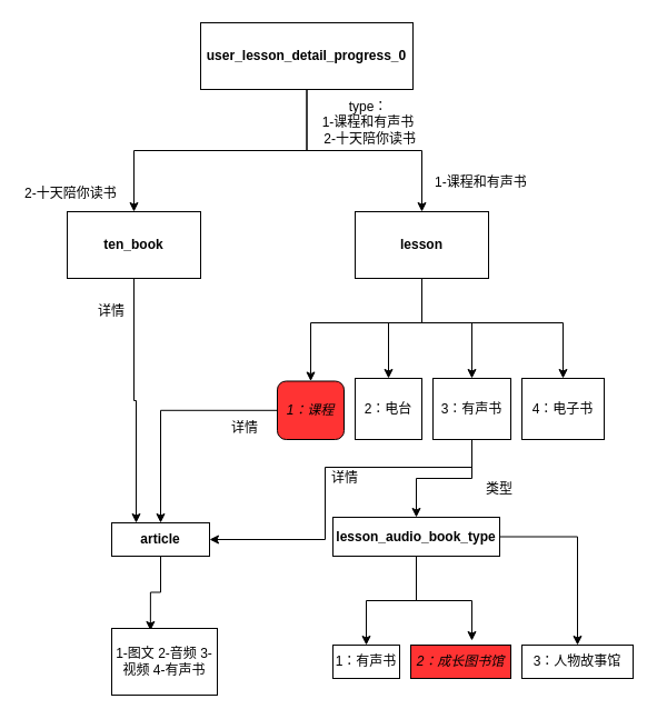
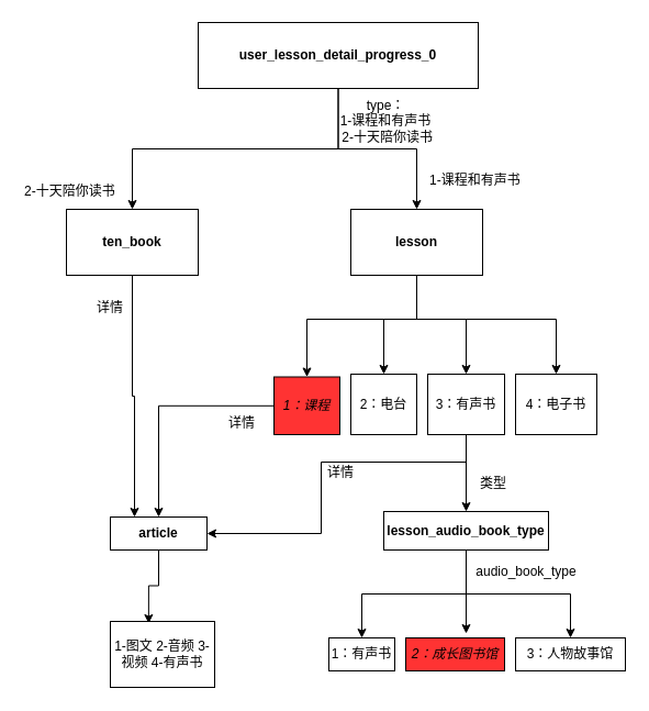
- <mxCell id="32" value="&lt;b&gt;user_lesson_detail_progress_0&lt;/b&gt;" style="rounded=0;whiteSpace=wrap;html=1;" vertex="1" parent="1"><mxGeometry x="180" y="20" width="191" height="60" as="geometry" /></mxCell>
+ <mxCell id="32" value="&lt;b&gt;user_lesson_detail_progress_0&lt;/b&gt;" style="rounded=0;whiteSpace=wrap;html=1;" vertex="1" parent="1"><mxGeometry x="180" y="20" width="255" height="60" as="geometry" /></mxCell>
- <mxCell id="33" value="type：&lt;br&gt;1-课程和有声书&lt;br&gt;&amp;nbsp;2-十天陪你读书" style="text;html=1;strokeColor=none;fillColor=none;align=center;verticalAlign=middle;whiteSpace=wrap;rounded=0;" vertex="1" parent="1"><mxGeometry x="258" y="100" width="146" height="20" as="geometry" /></mxCell>
+ <mxCell id="33" value="type：&lt;br&gt;1-课程和有声书&lt;br&gt;&amp;nbsp;2-十天陪你读书" style="text;html=1;strokeColor=none;fillColor=none;align=center;verticalAlign=middle;whiteSpace=wrap;rounded=0;" vertex="1" parent="1"><mxGeometry x="278" y="100" width="146" height="20" as="geometry" /></mxCell>
- <mxCell id="8" value="&lt;i&gt;1：课程&lt;/i&gt;" style="whiteSpace=wrap;html=1;fillColor=#FF3333;rounded=1;" vertex="1" parent="1"><mxGeometry x="249" y="342.5" width="60" height="52.5" as="geometry" /></mxCell>
+ <mxCell id="8" value="&lt;i&gt;1：课程&lt;/i&gt;" style="rounded=0;whiteSpace=wrap;html=1;fillColor=#FF3333;" vertex="1" parent="1"><mxGeometry x="249" y="342.5" width="60" height="52.5" as="geometry" /></mxCell>
- <mxCell id="19" value="&lt;b&gt;lesson_audio_book_type&lt;/b&gt;" style="rounded=0;whiteSpace=wrap;html=1;" vertex="1" parent="1"><mxGeometry x="299" y="465" width="150" height="35" as="geometry" /></mxCell>
+ <mxCell id="19" value="&lt;b&gt;lesson_audio_book_type&lt;/b&gt;" style="rounded=0;whiteSpace=wrap;html=1;" vertex="1" parent="1"><mxGeometry x="349" y="465" width="150" height="35" as="geometry" /></mxCell>
+ <mxCell id="23" value="audio_book_type" style="text;html=1;strokeColor=none;fillColor=none;align=center;verticalAlign=middle;whiteSpace=wrap;rounded=0;" vertex="1" parent="1"><mxGeometry x="459" y="510" width="40" height="20" as="geometry" /></mxCell>
